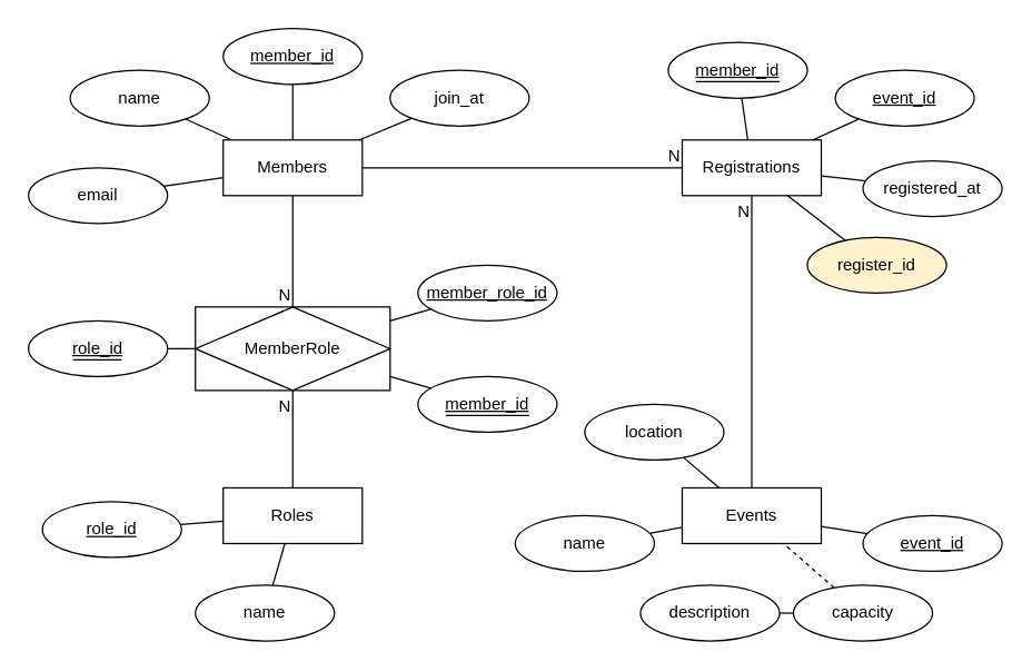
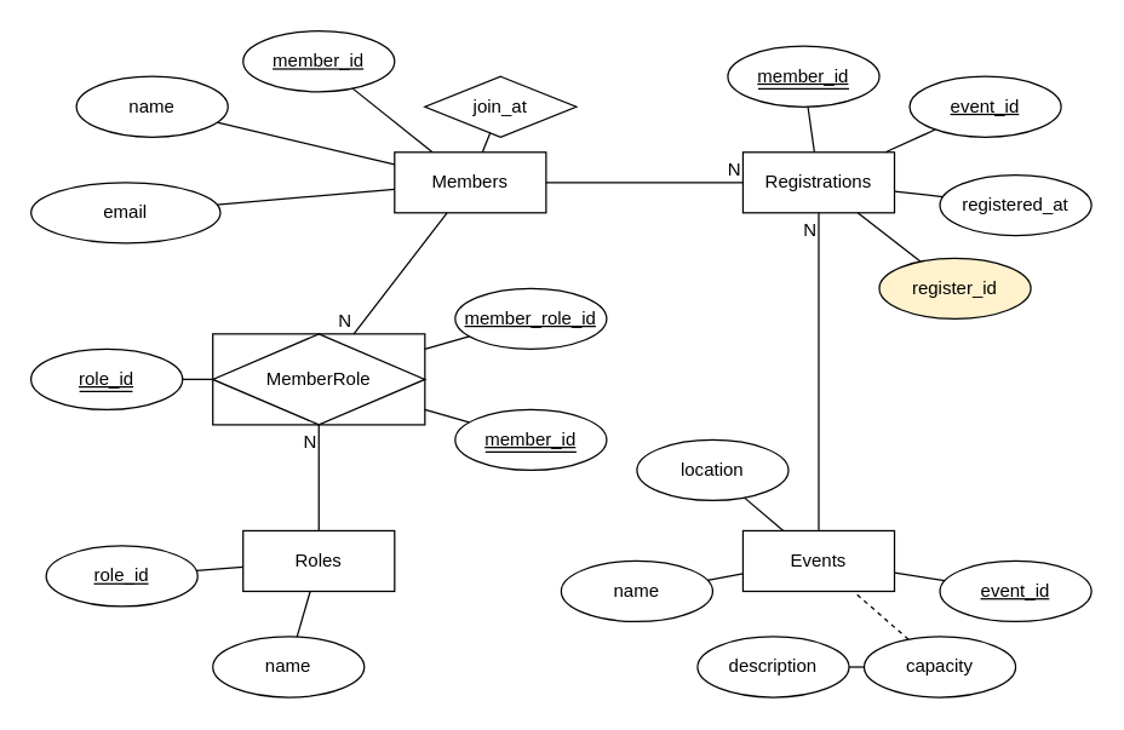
- <mxCell id="17" value="join_at" style="ellipse;whiteSpace=wrap;html=1;align=center;" vertex="1" parent="1"><mxGeometry x="280" y="50" width="100" height="40" as="geometry" /></mxCell>
+ <mxCell id="17" value="join_at" style="rhombus;whiteSpace=wrap;html=1;align=center;" vertex="1" parent="1"><mxGeometry x="280" y="50" width="100" height="40" as="geometry" /></mxCell>
- <mxCell id="2" value="Members" style="whiteSpace=wrap;html=1;align=center;" vertex="1" parent="1"><mxGeometry x="160" y="100" width="100" height="40" as="geometry" /></mxCell>
+ <mxCell id="2" value="Members" style="whiteSpace=wrap;html=1;align=center;" vertex="1" parent="1"><mxGeometry x="260" y="100" width="100" height="40" as="geometry" /></mxCell>
- <mxCell id="16" value="email" style="ellipse;whiteSpace=wrap;html=1;align=center;" vertex="1" parent="1"><mxGeometry x="20" y="120" width="100" height="40" as="geometry" /></mxCell>
+ <mxCell id="16" value="email" style="ellipse;whiteSpace=wrap;html=1;align=center;" vertex="1" parent="1"><mxGeometry x="20" y="120" width="125" height="40" as="geometry" /></mxCell>
